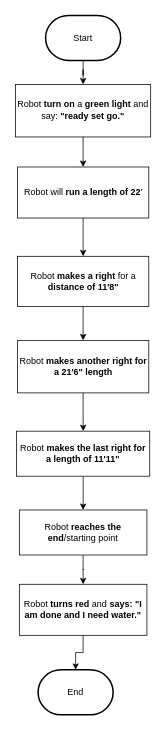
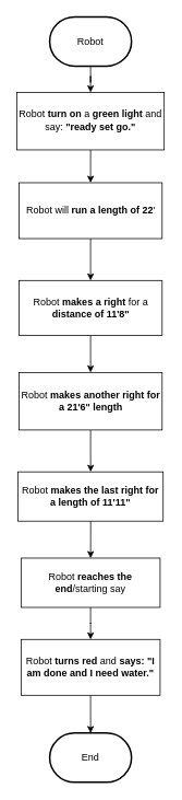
- <mxCell id="3" value="Start" style="strokeWidth=2;html=1;shape=mxgraph.flowchart.terminator;whiteSpace=wrap;" vertex="1" parent="1"><mxGeometry x="60" y="20" width="100" height="60" as="geometry" /></mxCell>
+ <mxCell id="3" value="Robot" style="strokeWidth=2;html=1;shape=mxgraph.flowchart.terminator;whiteSpace=wrap;" vertex="1" parent="1"><mxGeometry x="60" y="20" width="100" height="60" as="geometry" /></mxCell>
- <mxCell id="15" value="Robot &lt;b&gt;reaches the end&lt;/b&gt;/starting point" style="rounded=0;whiteSpace=wrap;html=1;" vertex="1" parent="1"><mxGeometry x="25" y="679" width="170" height="60" as="geometry" /></mxCell>
+ <mxCell id="15" value="Robot &lt;b&gt;reaches the end&lt;/b&gt;/starting say" style="rounded=0;whiteSpace=wrap;html=1;" vertex="1" parent="1"><mxGeometry x="25" y="679" width="170" height="60" as="geometry" /></mxCell>
- <mxCell id="18" value="End" style="strokeWidth=2;html=1;shape=mxgraph.flowchart.terminator;whiteSpace=wrap;" vertex="1" parent="1"><mxGeometry x="50" y="892" width="100" height="60" as="geometry" /></mxCell>
+ <mxCell id="18" value="End" style="strokeWidth=2;html=1;shape=mxgraph.flowchart.terminator;whiteSpace=wrap;" vertex="1" parent="1"><mxGeometry x="60" y="892" width="100" height="60" as="geometry" /></mxCell>
